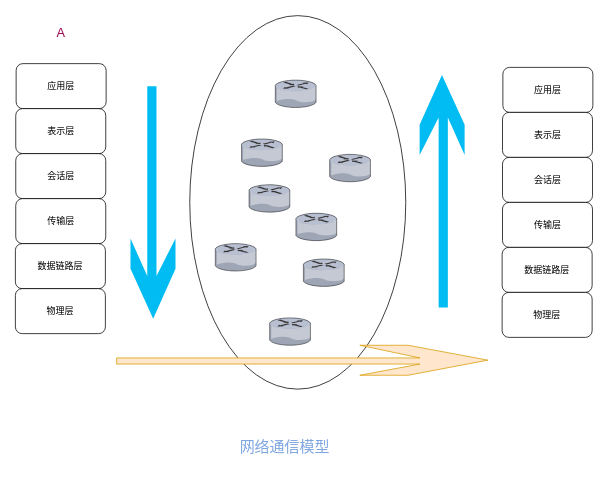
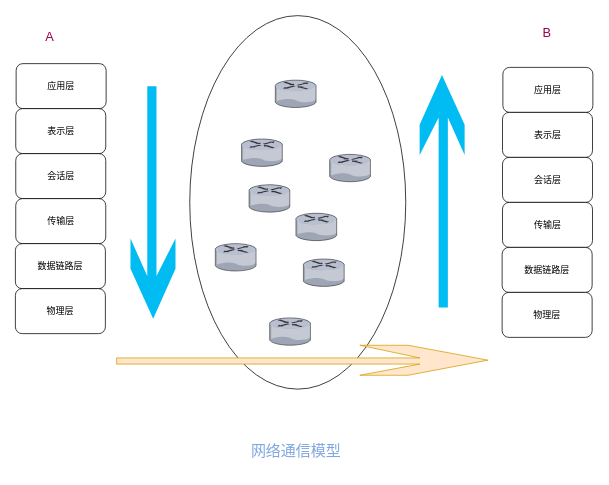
- <mxCell id="26" value="A" style="text;html=1;strokeColor=none;fillColor=none;align=center;verticalAlign=middle;whiteSpace=wrap;rounded=0;fontSize=17;fontColor=#99004D;" vertex="1" parent="1"><mxGeometry x="61" y="34" width="40" height="20" as="geometry" /></mxCell>
+ <mxCell id="26" value="A" style="text;html=1;strokeColor=none;fillColor=none;align=center;verticalAlign=middle;whiteSpace=wrap;rounded=0;fontSize=17;fontColor=#99004D;" vertex="1" parent="1"><mxGeometry x="46" y="39" width="40" height="20" as="geometry" /></mxCell>
+ <mxCell id="27" value="B" style="text;html=1;strokeColor=none;fillColor=none;align=center;verticalAlign=middle;whiteSpace=wrap;rounded=0;fontSize=17;fontColor=#99004D;" vertex="1" parent="1"><mxGeometry x="709" y="34" width="40" height="20" as="geometry" /></mxCell>
- <mxCell id="28" value="网络通信模型" style="text;html=1;strokeColor=none;fillColor=none;align=center;verticalAlign=middle;whiteSpace=wrap;rounded=0;fontSize=20;fontColor=#7EA6E0;" vertex="1" parent="1"><mxGeometry x="266.5" y="569" width="225" height="50" as="geometry" /></mxCell>
+ <mxCell id="28" value="网络通信模型" style="text;html=1;strokeColor=none;fillColor=none;align=center;verticalAlign=middle;whiteSpace=wrap;rounded=0;fontSize=20;fontColor=#7EA6E0;" vertex="1" parent="1"><mxGeometry x="281.5" y="574" width="225" height="50" as="geometry" /></mxCell>
